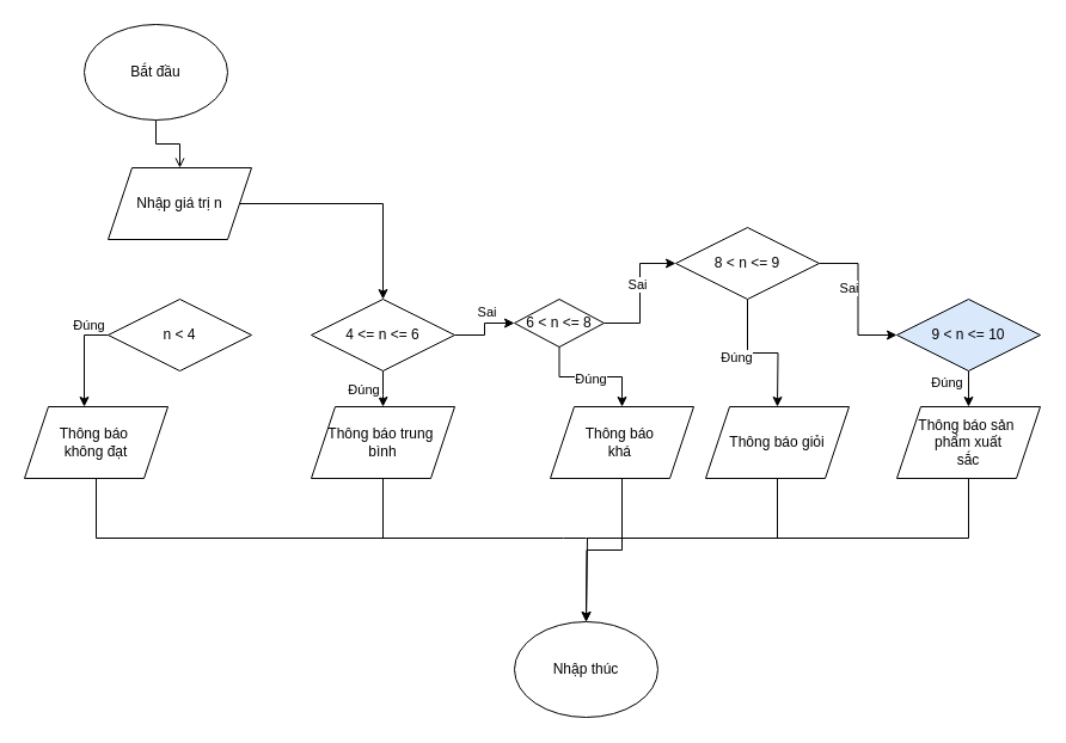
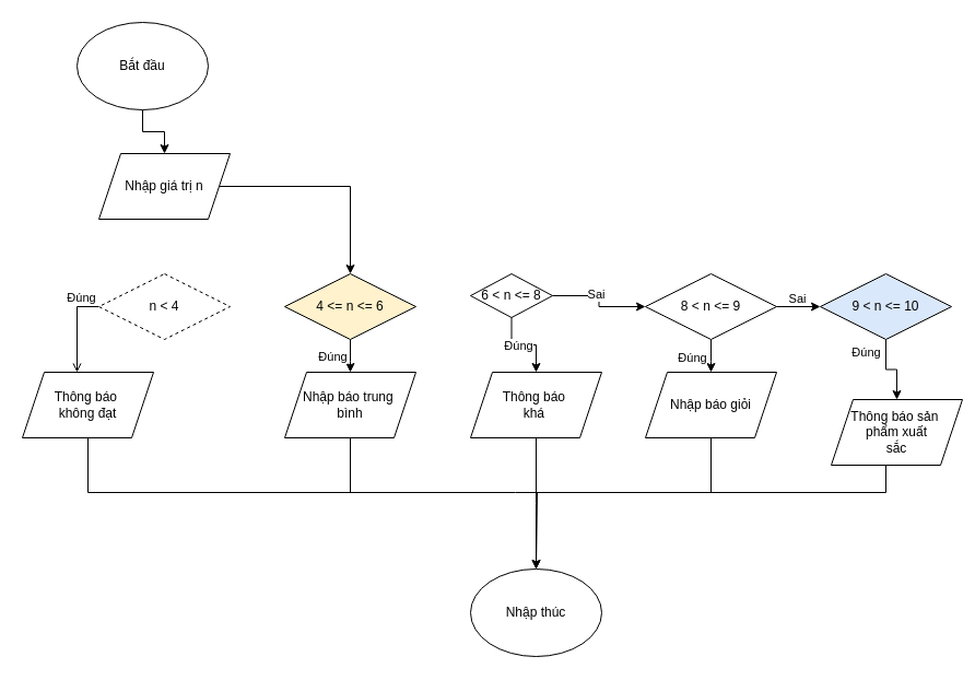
- <mxCell id="2" value="" style="edgeStyle=orthogonalEdgeStyle;rounded=0;orthogonalLoop=1;jettySize=auto;html=1;endArrow=open;" edge="1" parent="1" source="3" target="5"><mxGeometry relative="1" as="geometry" /></mxCell>
+ <mxCell id="2" value="" style="edgeStyle=orthogonalEdgeStyle;rounded=0;orthogonalLoop=1;jettySize=auto;html=1;" edge="1" parent="1" source="3" target="5"><mxGeometry relative="1" as="geometry" /></mxCell>
- <mxCell id="27" value="8 &amp;lt; n &amp;lt;= 9" style="rhombus;whiteSpace=wrap;html=1;" vertex="1" parent="1"><mxGeometry x="565" y="190" width="120" height="60" as="geometry" /></mxCell>
+ <mxCell id="27" value="8 &amp;lt; n &amp;lt;= 9" style="rhombus;whiteSpace=wrap;html=1;" vertex="1" parent="1"><mxGeometry x="590" y="250" width="120" height="60" as="geometry" /></mxCell>
- <mxCell id="13" style="edgeStyle=orthogonalEdgeStyle;rounded=0;orthogonalLoop=1;jettySize=auto;html=1;entryX=0;entryY=0.5;entryDx=0;entryDy=0;" edge="1" parent="1" source="15" target="22"><mxGeometry relative="1" as="geometry" /></mxCell>
- <mxCell id="14" value="Sai" style="edgeLabel;html=1;align=center;verticalAlign=middle;resizable=0;points=[];" vertex="1" connectable="0" parent="13"><mxGeometry x="0.392" y="-1" relative="1" as="geometry"><mxPoint x="-6" y="-11" as="offset" /></mxGeometry></mxCell>
- <mxCell id="8" value="n &amp;lt; 4" style="rhombus;whiteSpace=wrap;html=1;" vertex="1" parent="1"><mxGeometry x="90" y="250" width="120" height="60" as="geometry" /></mxCell>
+ <mxCell id="8" value="n &amp;lt; 4" style="rhombus;whiteSpace=wrap;html=1;dashed=1;" vertex="1" parent="1"><mxGeometry x="90" y="250" width="120" height="60" as="geometry" /></mxCell>
- <mxCell id="15" value="4 &amp;lt;= n &amp;lt;= 6" style="rhombus;whiteSpace=wrap;html=1;" vertex="1" parent="1"><mxGeometry x="260" y="250" width="120" height="60" as="geometry" /></mxCell>
+ <mxCell id="15" value="4 &amp;lt;= n &amp;lt;= 6" style="rhombus;whiteSpace=wrap;html=1;fillColor=#fff2cc;" vertex="1" parent="1"><mxGeometry x="260" y="250" width="120" height="60" as="geometry" /></mxCell>
- <mxCell id="6" value="" style="edgeStyle=orthogonalEdgeStyle;rounded=0;orthogonalLoop=1;jettySize=auto;html=1;" edge="1" parent="1" source="8" target="10"><mxGeometry relative="1" as="geometry"><Array as="points"><mxPoint x="70" y="280" /></Array></mxGeometry></mxCell>
+ <mxCell id="6" value="" style="edgeStyle=orthogonalEdgeStyle;rounded=0;orthogonalLoop=1;jettySize=auto;html=1;endArrow=open;" edge="1" parent="1" source="8" target="10"><mxGeometry relative="1" as="geometry"><Array as="points"><mxPoint x="70" y="280" /></Array></mxGeometry></mxCell>
- <mxCell id="17" value="Thông báo trung&amp;nbsp;&lt;div&gt;bình&lt;/div&gt;" style="shape=parallelogram;perimeter=parallelogramPerimeter;whiteSpace=wrap;html=1;fixedSize=1;" vertex="1" parent="1"><mxGeometry x="260" y="340" width="120" height="60" as="geometry" /></mxCell>
+ <mxCell id="17" value="Nhập báo trung&amp;nbsp;&lt;div&gt;bình&lt;/div&gt;" style="shape=parallelogram;perimeter=parallelogramPerimeter;whiteSpace=wrap;html=1;fixedSize=1;" vertex="1" parent="1"><mxGeometry x="260" y="340" width="120" height="60" as="geometry" /></mxCell>
- <mxCell id="29" value="Thông báo&amp;nbsp;&lt;div&gt;khá&amp;nbsp;&lt;/div&gt;" style="shape=parallelogram;perimeter=parallelogramPerimeter;whiteSpace=wrap;html=1;fixedSize=1;" vertex="1" parent="1"><mxGeometry x="460" y="340" width="120" height="60" as="geometry" /></mxCell>
+ <mxCell id="29" value="Thông báo&amp;nbsp;&lt;div&gt;khá&amp;nbsp;&lt;/div&gt;" style="shape=parallelogram;perimeter=parallelogramPerimeter;whiteSpace=wrap;html=1;fixedSize=1;" vertex="1" parent="1"><mxGeometry x="430" y="340" width="120" height="60" as="geometry" /></mxCell>
- <mxCell id="31" value="Thông báo giỏi" style="shape=parallelogram;perimeter=parallelogramPerimeter;whiteSpace=wrap;html=1;fixedSize=1;" vertex="1" parent="1"><mxGeometry x="590" y="340" width="120" height="60" as="geometry" /></mxCell>
+ <mxCell id="31" value="Nhập báo giỏi" style="shape=parallelogram;perimeter=parallelogramPerimeter;whiteSpace=wrap;html=1;fixedSize=1;" vertex="1" parent="1"><mxGeometry x="590" y="340" width="120" height="60" as="geometry" /></mxCell>
- <mxCell id="36" value="Thông báo sản&amp;nbsp;&lt;div&gt;phẩm xuất&lt;/div&gt;&lt;div&gt;sắc&lt;/div&gt;" style="shape=parallelogram;perimeter=parallelogramPerimeter;whiteSpace=wrap;html=1;fixedSize=1;" vertex="1" parent="1"><mxGeometry x="750" y="340" width="120" height="60" as="geometry" /></mxCell>
+ <mxCell id="36" value="Thông báo sản&amp;nbsp;&lt;div&gt;phẩm xuất&lt;/div&gt;&lt;div&gt;sắc&lt;/div&gt;" style="shape=parallelogram;perimeter=parallelogramPerimeter;whiteSpace=wrap;html=1;fixedSize=1;" vertex="1" parent="1"><mxGeometry x="760" y="365" width="120" height="60" as="geometry" /></mxCell>
